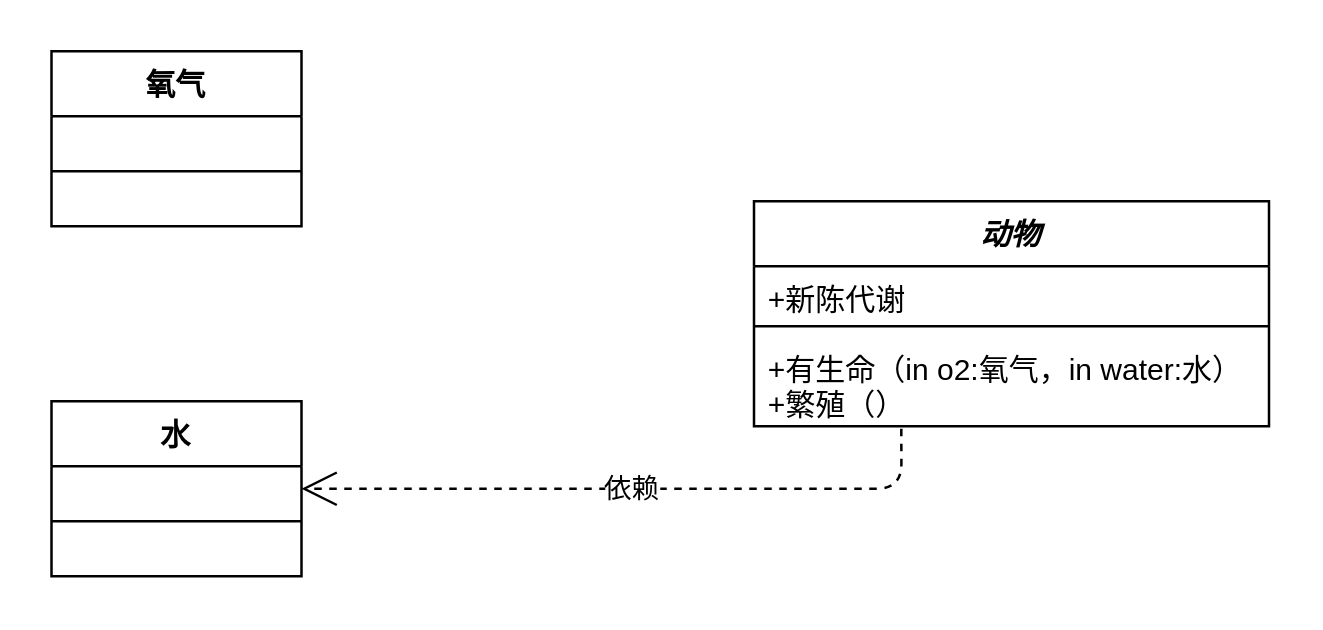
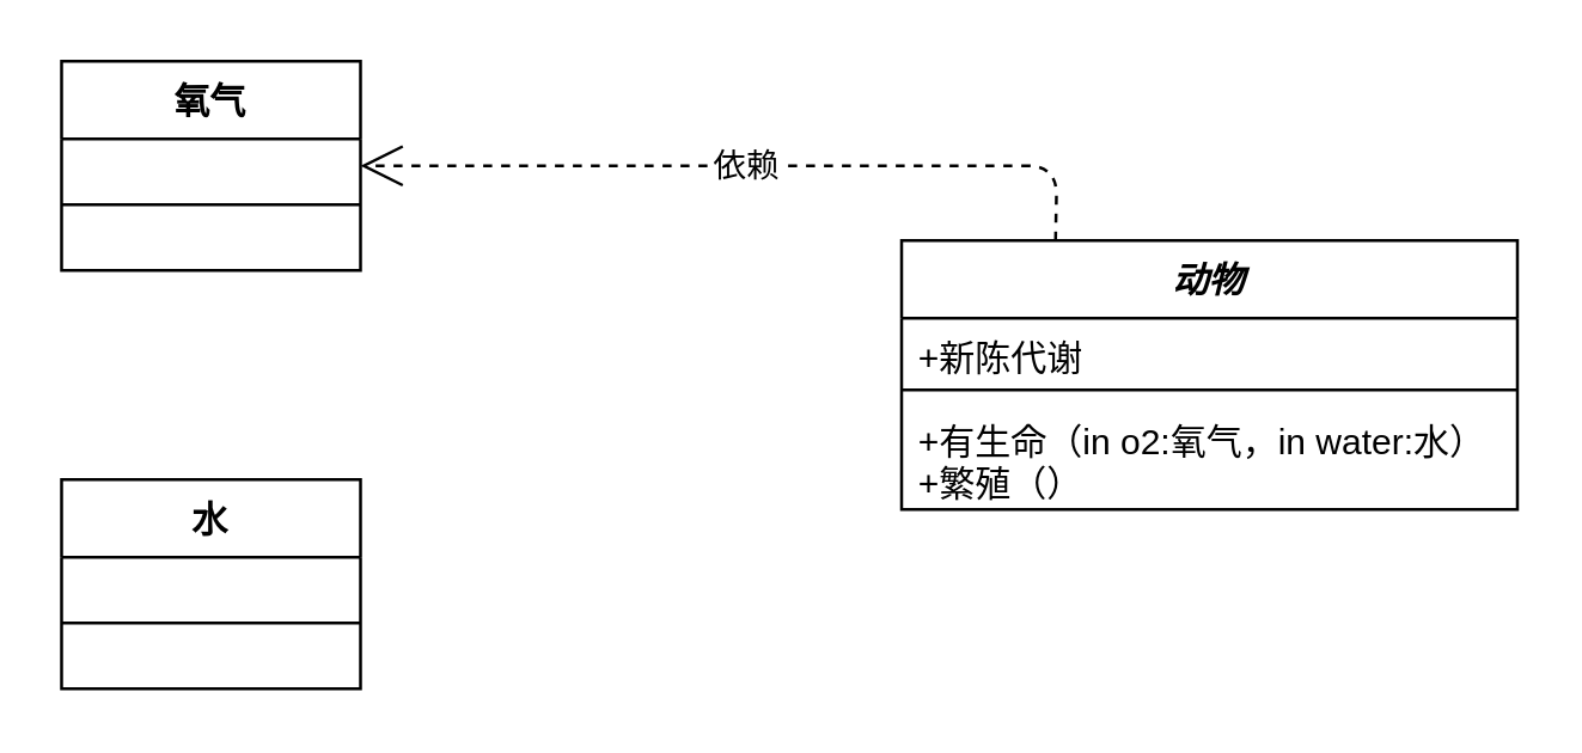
+ <mxCell id="10" value="依赖" style="endArrow=open;endSize=12;dashed=1;html=1;exitX=0.25;exitY=0;exitDx=0;exitDy=0;entryX=1;entryY=0.5;entryDx=0;entryDy=0;" edge="1" parent="1" source="2" target="6"><mxGeometry width="160" relative="1" as="geometry"><mxPoint x="360" y="0" as="sourcePoint" /><mxPoint x="200" y="0" as="targetPoint" /><Array as="points"><mxPoint x="353" y="55" /></Array></mxGeometry></mxCell>
- <mxCell id="11" value="依赖" style="endArrow=open;endSize=12;dashed=1;html=1;exitX=0.286;exitY=1.028;exitDx=0;exitDy=0;entryX=1;entryY=0.5;entryDx=0;entryDy=0;exitPerimeter=0;" edge="1" parent="1" source="5" target="8"><mxGeometry width="160" relative="1" as="geometry"><mxPoint x="352.5" y="205" as="sourcePoint" /><mxPoint x="120" y="180" as="targetPoint" /><Array as="points"><mxPoint x="360" y="195" /></Array></mxGeometry></mxCell>
